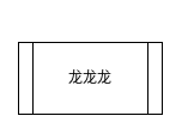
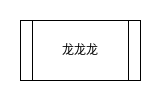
- <mxCell id="2" value="龙龙龙" style="shape=process;whiteSpace=wrap;html=1;backgroundOutline=1;" vertex="1" parent="1"><mxGeometry x="15" y="35" width="120" height="60" as="geometry" /></mxCell>
+ <mxCell id="2" value="龙龙龙" style="shape=process;whiteSpace=wrap;html=1;backgroundOutline=1;" vertex="1" parent="1"><mxGeometry x="20" y="20" width="120" height="60" as="geometry" /></mxCell>
